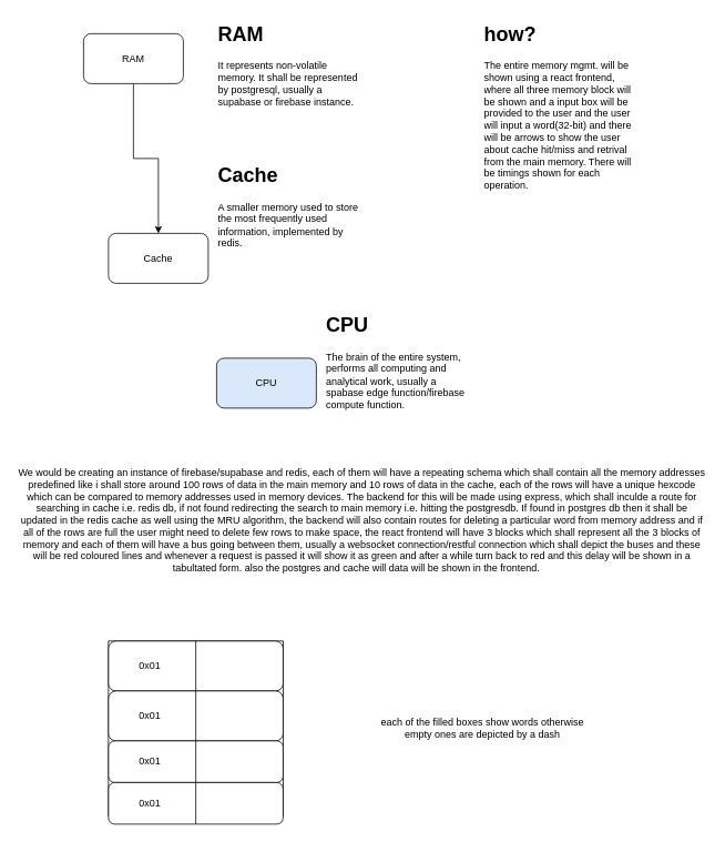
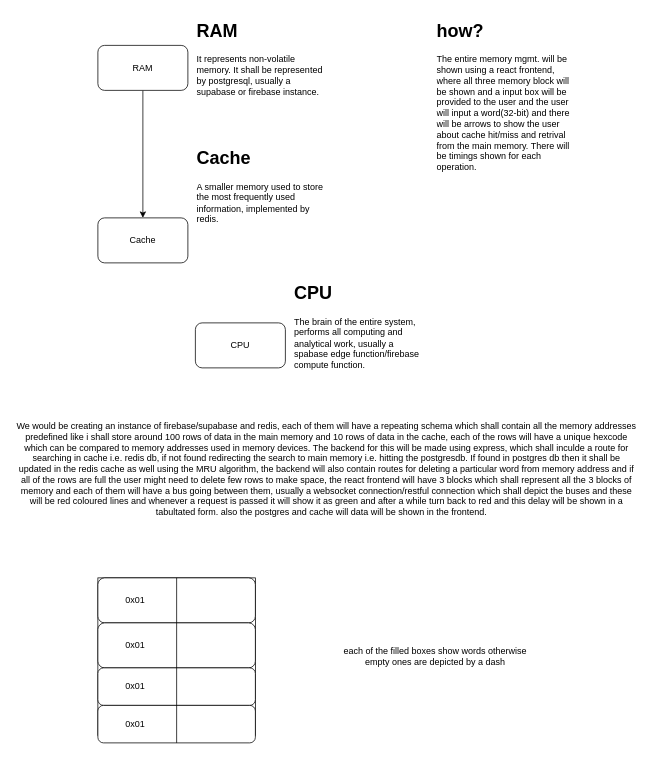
- <mxCell id="3" value="RAM" style="rounded=1;whiteSpace=wrap;html=1;" vertex="1" parent="1"><mxGeometry x="100" y="40" width="120" height="60" as="geometry" /></mxCell>
+ <mxCell id="3" value="RAM" style="rounded=1;whiteSpace=wrap;html=1;" vertex="1" parent="1"><mxGeometry x="130" y="60" width="120" height="60" as="geometry" /></mxCell>
- <mxCell id="5" value="Cache" style="rounded=1;whiteSpace=wrap;html=1;" vertex="1" parent="1"><mxGeometry x="130" y="280" width="120" height="60" as="geometry" /></mxCell>
+ <mxCell id="5" value="Cache" style="rounded=1;whiteSpace=wrap;html=1;" vertex="1" parent="1"><mxGeometry x="130" y="290" width="120" height="60" as="geometry" /></mxCell>
- <mxCell id="7" value="CPU" style="rounded=1;whiteSpace=wrap;html=1;fillColor=#dae8fc;" vertex="1" parent="1"><mxGeometry x="260" y="430" width="120" height="60" as="geometry" /></mxCell>
+ <mxCell id="7" value="CPU" style="rounded=1;whiteSpace=wrap;html=1;" vertex="1" parent="1"><mxGeometry x="260" y="430" width="120" height="60" as="geometry" /></mxCell>
